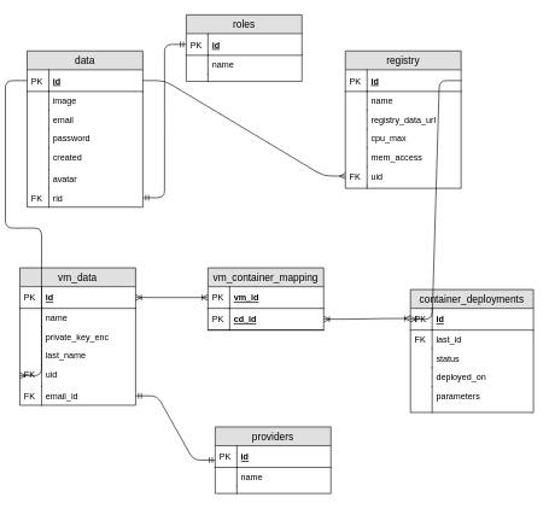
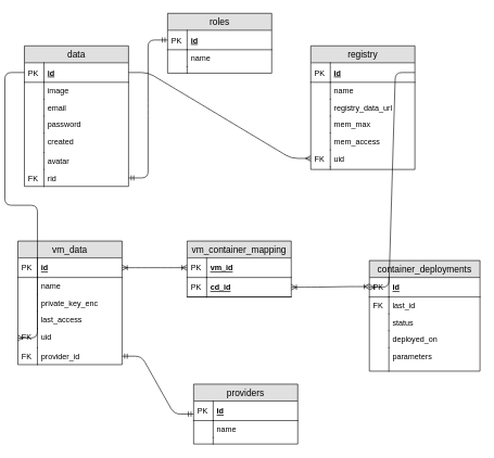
- <mxCell id="31" value="cpu_max" style="shape=partialRectangle;top=0;left=0;right=0;bottom=0;align=left;verticalAlign=top;fillColor=none;spacingLeft=34;spacingRight=4;overflow=hidden;rotatable=0;points=[[0,0.5],[1,0.5]];portConstraint=eastwest;dropTarget=0;fontSize=12;" parent="24" vertex="1"><mxGeometry y="108" width="160" height="26" as="geometry" /></mxCell>
+ <mxCell id="31" value="mem_max" style="shape=partialRectangle;top=0;left=0;right=0;bottom=0;align=left;verticalAlign=top;fillColor=none;spacingLeft=34;spacingRight=4;overflow=hidden;rotatable=0;points=[[0,0.5],[1,0.5]];portConstraint=eastwest;dropTarget=0;fontSize=12;" parent="24" vertex="1"><mxGeometry y="108" width="160" height="26" as="geometry" /></mxCell>
- <mxCell id="46" value="last_name" style="shape=partialRectangle;top=0;left=0;right=0;bottom=0;align=left;verticalAlign=top;fillColor=none;spacingLeft=34;spacingRight=4;overflow=hidden;rotatable=0;points=[[0,0.5],[1,0.5]];portConstraint=eastwest;dropTarget=0;fontSize=12;" parent="39" vertex="1"><mxGeometry y="108" width="160" height="26" as="geometry" /></mxCell>
+ <mxCell id="46" value="last_access" style="shape=partialRectangle;top=0;left=0;right=0;bottom=0;align=left;verticalAlign=top;fillColor=none;spacingLeft=34;spacingRight=4;overflow=hidden;rotatable=0;points=[[0,0.5],[1,0.5]];portConstraint=eastwest;dropTarget=0;fontSize=12;" parent="39" vertex="1"><mxGeometry y="108" width="160" height="26" as="geometry" /></mxCell>
- <mxCell id="50" value="email_id" style="shape=partialRectangle;top=0;left=0;right=0;bottom=0;align=left;verticalAlign=top;fillColor=none;spacingLeft=34;spacingRight=4;overflow=hidden;rotatable=0;points=[[0,0.5],[1,0.5]];portConstraint=eastwest;dropTarget=0;fontSize=12;" parent="39" vertex="1"><mxGeometry y="164" width="160" height="26" as="geometry" /></mxCell>
+ <mxCell id="50" value="provider_id" style="shape=partialRectangle;top=0;left=0;right=0;bottom=0;align=left;verticalAlign=top;fillColor=none;spacingLeft=34;spacingRight=4;overflow=hidden;rotatable=0;points=[[0,0.5],[1,0.5]];portConstraint=eastwest;dropTarget=0;fontSize=12;" parent="39" vertex="1"><mxGeometry y="164" width="160" height="26" as="geometry" /></mxCell>
